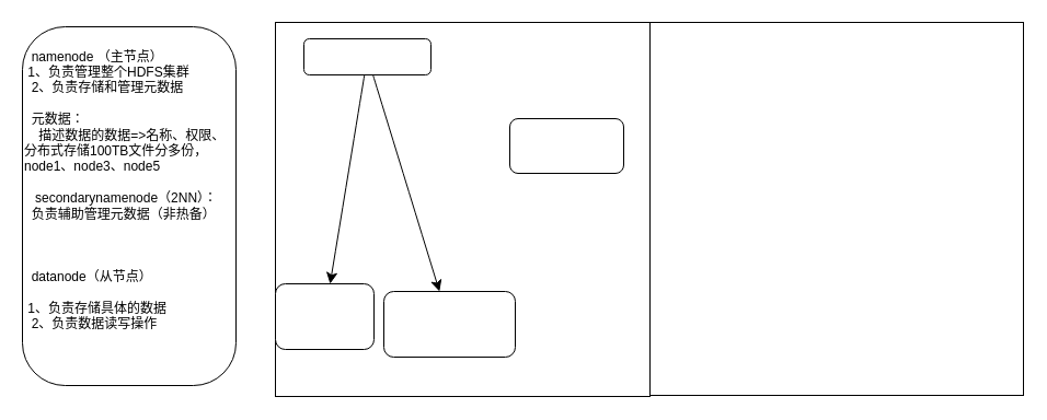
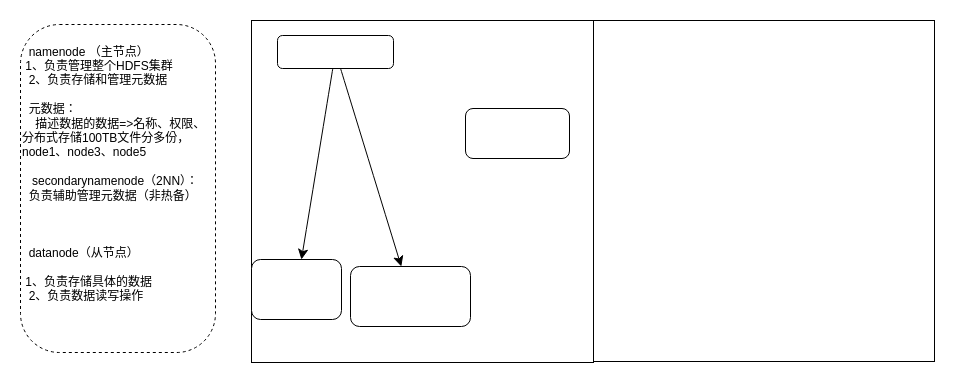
- <mxCell id="2" value="&lt;div&gt;&amp;nbsp; namenode （主节点）&lt;div&gt;&amp;nbsp;1、负责管理整个HDFS集群&lt;/div&gt;&lt;div&gt;&amp;nbsp; 2、负责存储和管理元数据&lt;/div&gt;&lt;div&gt;&amp;nbsp;&amp;nbsp;&lt;/div&gt;&lt;div&gt;&amp;nbsp; 元数据：&lt;/div&gt;&lt;div&gt;&amp;nbsp; &amp;nbsp; 描述数据的数据=&amp;gt;名称、权限、分布式存储100TB文件分多份，&lt;/div&gt;&lt;div&gt;node1、node3、node5&lt;/div&gt;&lt;div&gt;&amp;nbsp;&amp;nbsp;&lt;/div&gt;&lt;div&gt;&amp;nbsp; &amp;nbsp;secondarynamenode（2NN）：&lt;/div&gt;&lt;div&gt;&amp;nbsp; 负责辅助管理元数据（非热备）&lt;/div&gt;&lt;div&gt;&amp;nbsp;&amp;nbsp;&lt;/div&gt;&lt;div&gt;&lt;br&gt;&lt;/div&gt;&lt;div&gt;&lt;br&gt;&lt;/div&gt;&lt;div&gt;&amp;nbsp; datanode（从节点）&lt;/div&gt;&lt;div&gt;&lt;br&gt;&lt;/div&gt;&lt;div&gt;&amp;nbsp;1、负责存储具体的数据&lt;/div&gt;&lt;div&gt;&amp;nbsp; 2、负责数据读写操作&lt;/div&gt;&lt;div&gt;&lt;br&gt;&lt;/div&gt;&lt;div&gt;&amp;nbsp;&amp;nbsp;&lt;/div&gt;&lt;div&gt;&lt;/div&gt;&lt;/div&gt;" style="rounded=1;whiteSpace=wrap;html=1;align=left;arcSize=20;" vertex="1" parent="1"><mxGeometry x="20" y="24" width="195" height="328" as="geometry" /></mxCell>
+ <mxCell id="2" value="&lt;div&gt;&amp;nbsp; namenode （主节点）&lt;div&gt;&amp;nbsp;1、负责管理整个HDFS集群&lt;/div&gt;&lt;div&gt;&amp;nbsp; 2、负责存储和管理元数据&lt;/div&gt;&lt;div&gt;&amp;nbsp;&amp;nbsp;&lt;/div&gt;&lt;div&gt;&amp;nbsp; 元数据：&lt;/div&gt;&lt;div&gt;&amp;nbsp; &amp;nbsp; 描述数据的数据=&amp;gt;名称、权限、分布式存储100TB文件分多份，&lt;/div&gt;&lt;div&gt;node1、node3、node5&lt;/div&gt;&lt;div&gt;&amp;nbsp;&amp;nbsp;&lt;/div&gt;&lt;div&gt;&amp;nbsp; &amp;nbsp;secondarynamenode（2NN）：&lt;/div&gt;&lt;div&gt;&amp;nbsp; 负责辅助管理元数据（非热备）&lt;/div&gt;&lt;div&gt;&amp;nbsp;&amp;nbsp;&lt;/div&gt;&lt;div&gt;&lt;br&gt;&lt;/div&gt;&lt;div&gt;&lt;br&gt;&lt;/div&gt;&lt;div&gt;&amp;nbsp; datanode（从节点）&lt;/div&gt;&lt;div&gt;&lt;br&gt;&lt;/div&gt;&lt;div&gt;&amp;nbsp;1、负责存储具体的数据&lt;/div&gt;&lt;div&gt;&amp;nbsp; 2、负责数据读写操作&lt;/div&gt;&lt;div&gt;&lt;br&gt;&lt;/div&gt;&lt;div&gt;&amp;nbsp;&amp;nbsp;&lt;/div&gt;&lt;div&gt;&lt;/div&gt;&lt;/div&gt;" style="rounded=1;whiteSpace=wrap;html=1;align=left;arcSize=20;dashed=1;" vertex="1" parent="1"><mxGeometry x="20" y="24" width="195" height="328" as="geometry" /></mxCell>
